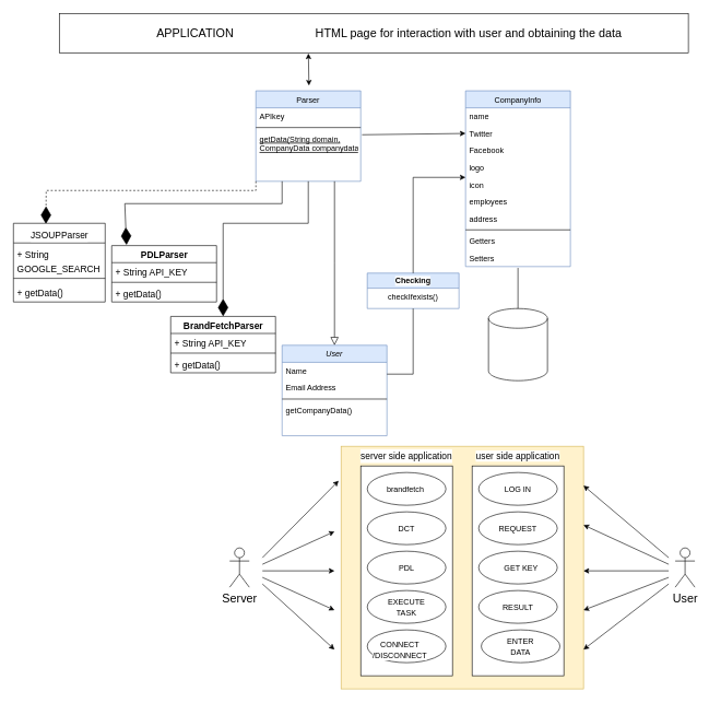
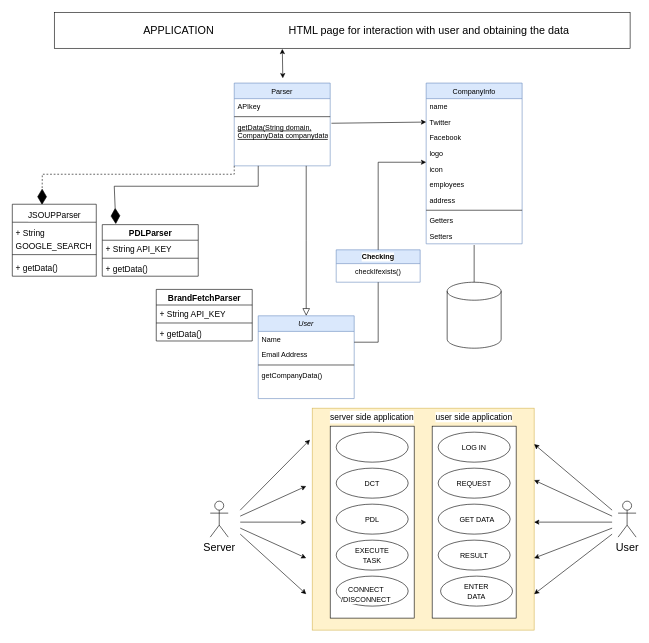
- <mxCell id="74" value="" style="endArrow=diamondThin;endFill=1;endSize=24;html=1;rounded=0;labelBackgroundColor=#FFFFFF;fontSize=14;exitX=0.5;exitY=1;exitDx=0;exitDy=0;entryX=0.5;entryY=0;entryDx=0;entryDy=0;" edge="1" parent="1" source="7" target="83"><mxGeometry width="160" relative="1" as="geometry"><mxPoint x="460" y="280" as="sourcePoint" /><mxPoint x="350" y="480" as="targetPoint" /><Array as="points"><mxPoint x="470" y="340" /><mxPoint x="340" y="340" /></Array></mxGeometry></mxCell>
- <mxCell id="60" value="&lt;span style=&quot;font-size: 12px;&quot;&gt;brandfetch&amp;nbsp;&lt;/span&gt;" style="text;html=1;strokeColor=none;fillColor=none;align=center;verticalAlign=middle;whiteSpace=wrap;rounded=0;labelBackgroundColor=default;fontSize=14;" vertex="1" parent="1"><mxGeometry x="590" y="730" width="60" height="30" as="geometry" /></mxCell>
- <mxCell id="66" value="&lt;span style=&quot;font-size: 12px;&quot;&gt;GET KEY&lt;/span&gt;" style="text;html=1;strokeColor=none;fillColor=none;align=center;verticalAlign=middle;whiteSpace=wrap;rounded=0;labelBackgroundColor=default;fontSize=14;" vertex="1" parent="1"><mxGeometry x="760" y="850" width="70" height="30" as="geometry" /></mxCell>
+ <mxCell id="66" value="&lt;span style=&quot;font-size: 12px;&quot;&gt;GET DATA&lt;/span&gt;" style="text;html=1;strokeColor=none;fillColor=none;align=center;verticalAlign=middle;whiteSpace=wrap;rounded=0;labelBackgroundColor=default;fontSize=14;" vertex="1" parent="1"><mxGeometry x="760" y="850" width="70" height="30" as="geometry" /></mxCell>
